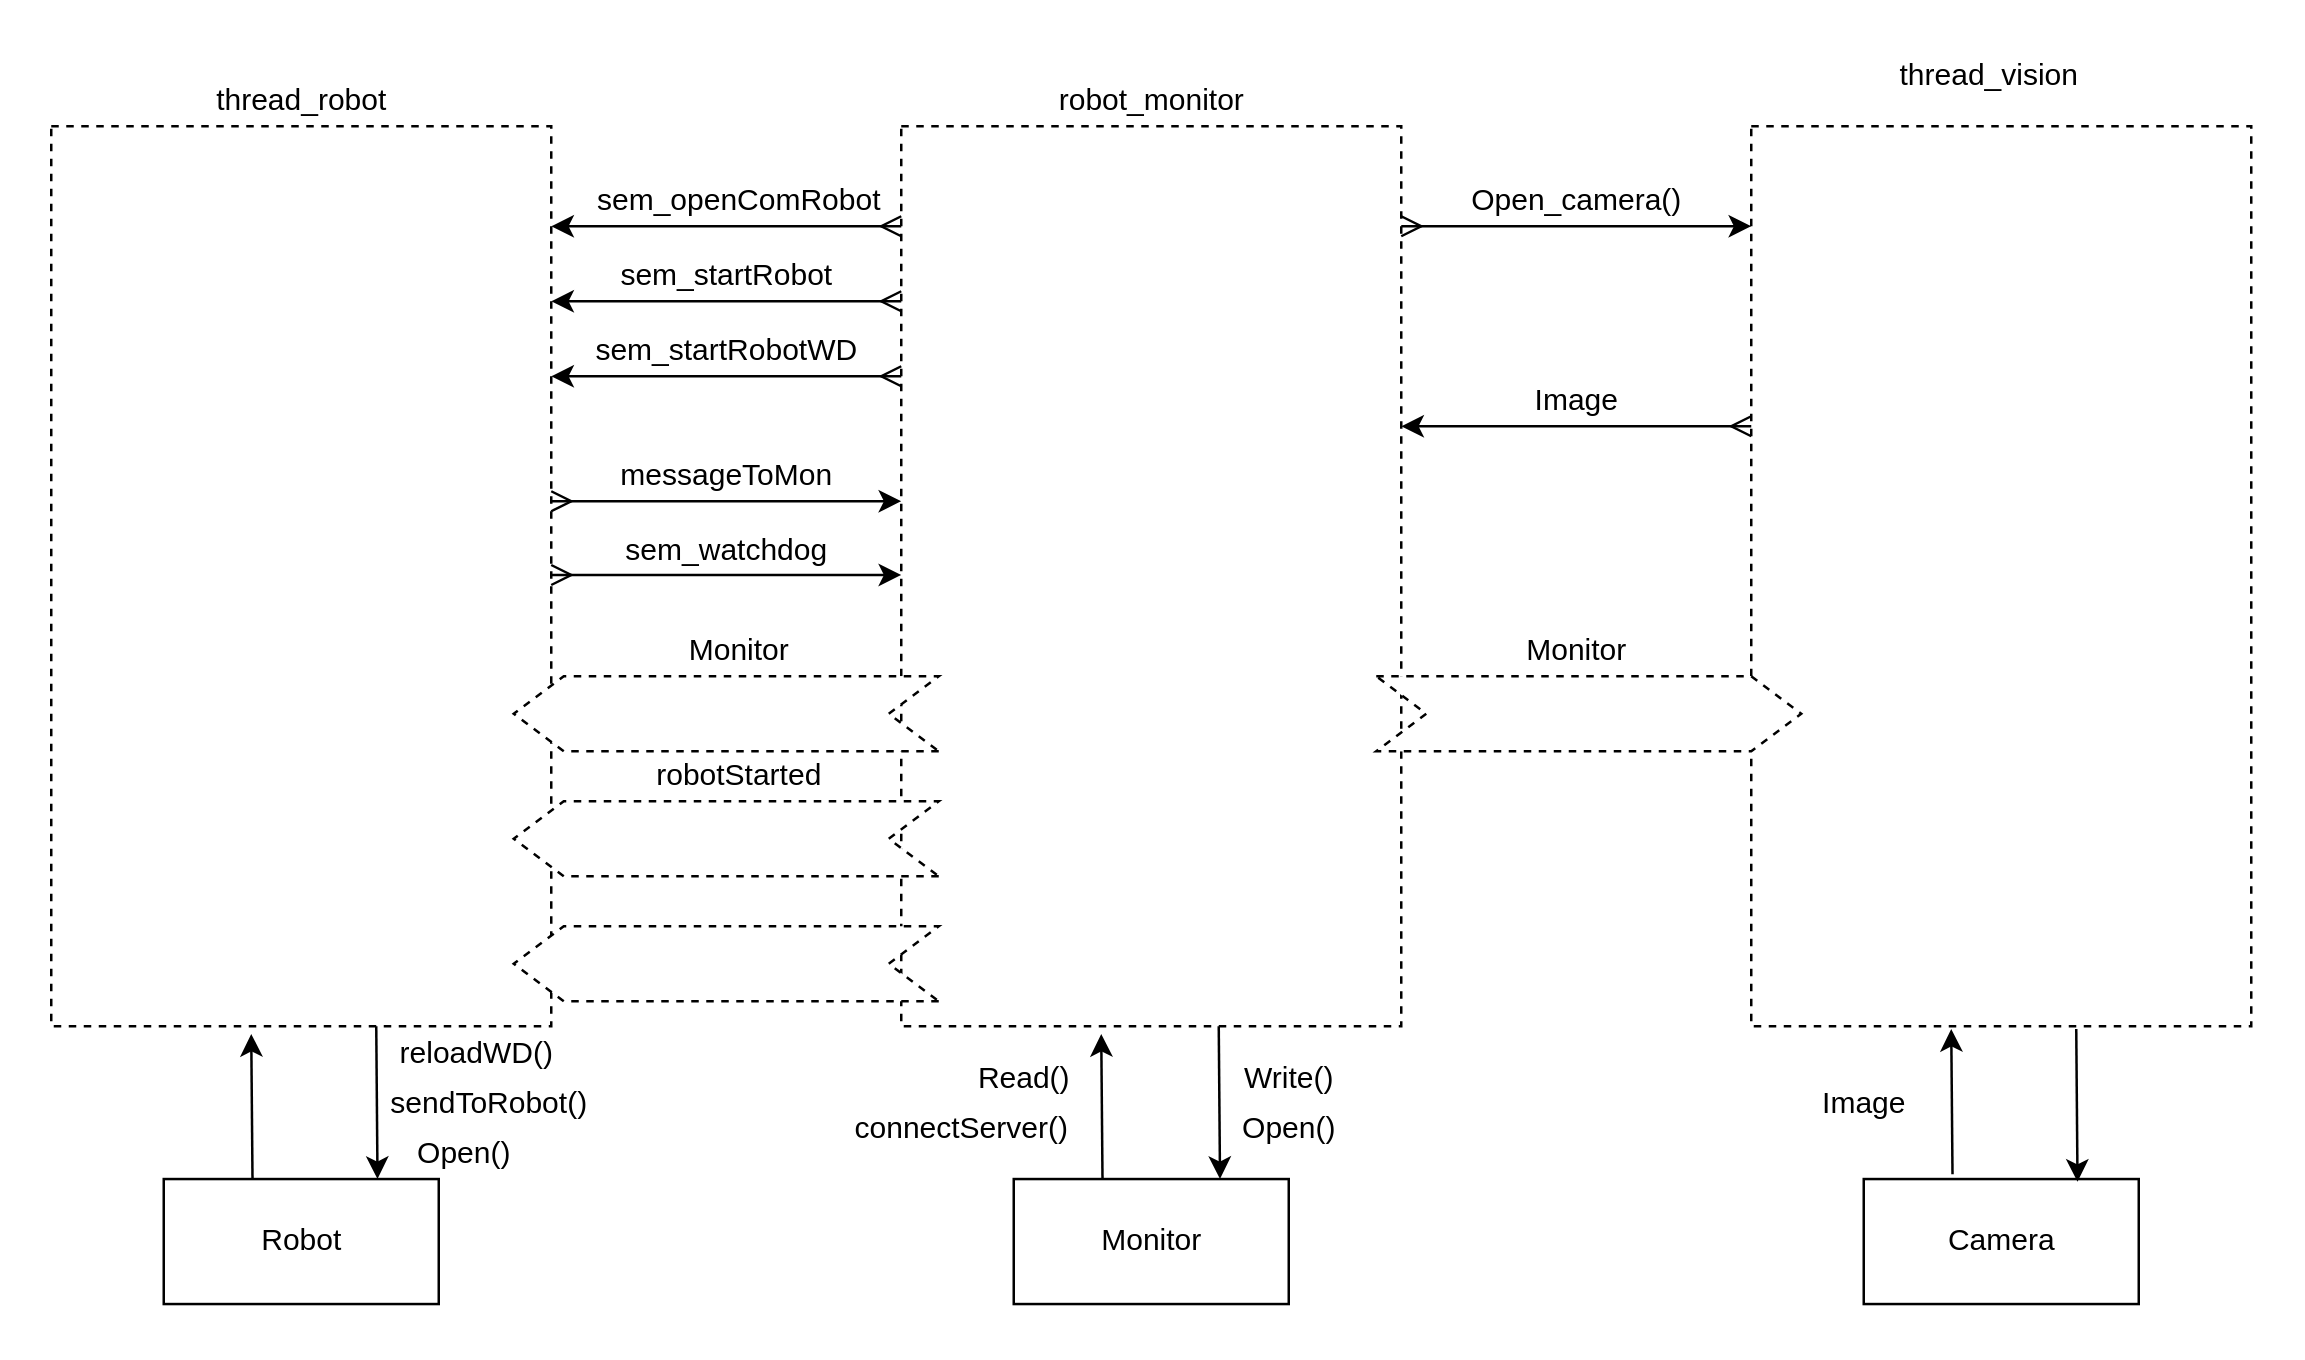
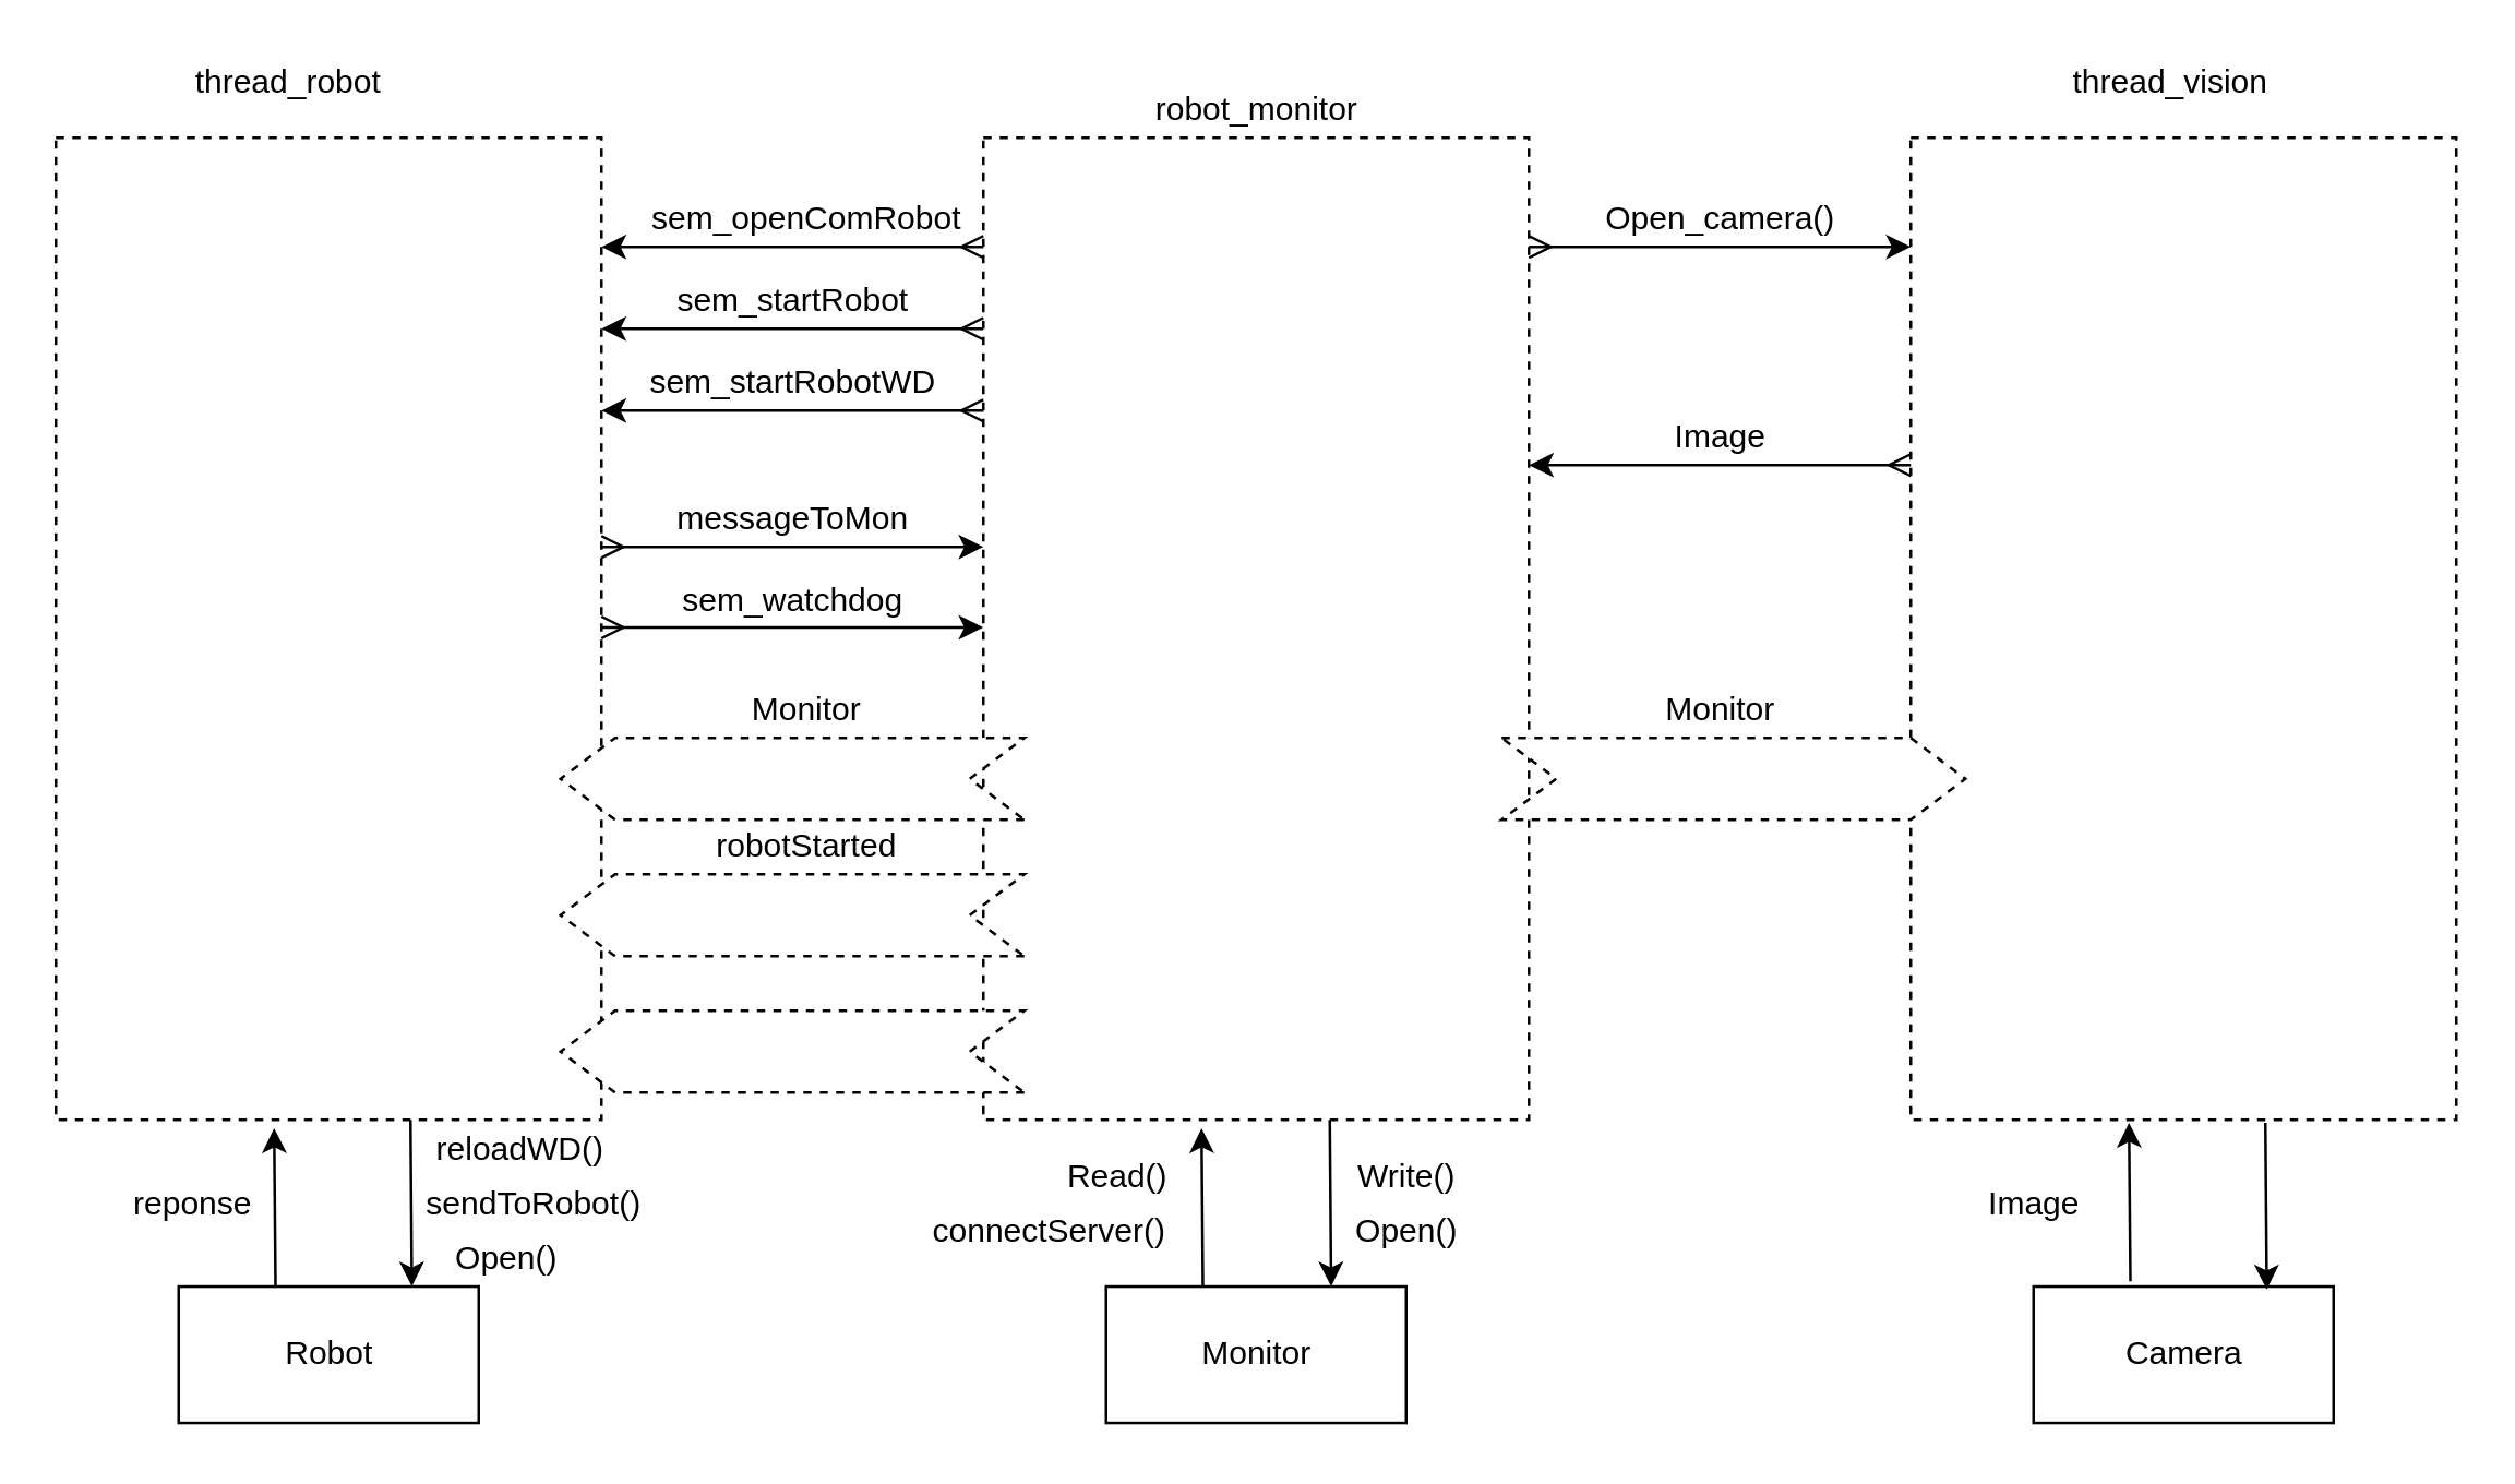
- <mxCell id="8" value="thread_robot" style="text;html=1;align=center;verticalAlign=middle;resizable=0;points=[];autosize=1;strokeColor=none;" vertex="1" parent="1"><mxGeometry x="80" y="30" width="80" height="20" as="geometry" /></mxCell>
+ <mxCell id="8" value="thread_robot" style="text;html=1;align=center;verticalAlign=middle;resizable=0;points=[];autosize=1;strokeColor=none;" vertex="1" parent="1"><mxGeometry x="65" y="20" width="80" height="20" as="geometry" /></mxCell>
+ <mxCell id="34" value="reponse" style="text;html=1;align=center;verticalAlign=middle;resizable=0;points=[];autosize=1;strokeColor=none;" vertex="1" parent="1"><mxGeometry x="40" y="431.12" width="60" height="20" as="geometry" /></mxCell>
